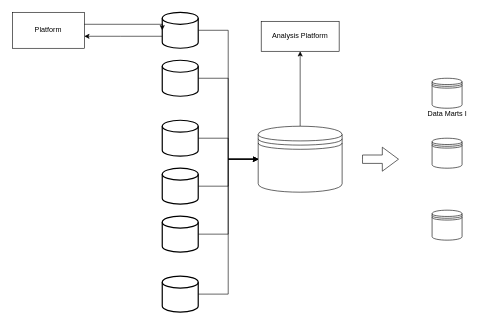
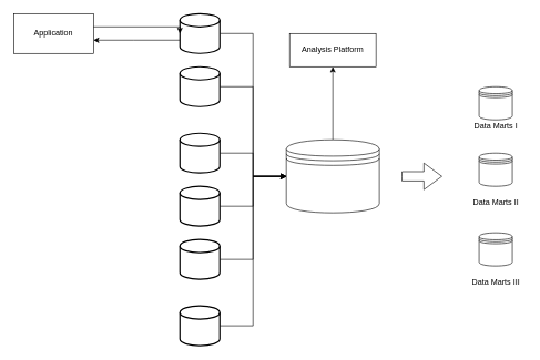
- <mxCell id="25" value="Platform " style="rounded=0;whiteSpace=wrap;html=1;" vertex="1" parent="1"><mxGeometry x="20" y="20" width="120" height="60" as="geometry" /></mxCell>
+ <mxCell id="25" value="Application " style="rounded=0;whiteSpace=wrap;html=1;" vertex="1" parent="1"><mxGeometry x="20" y="20" width="120" height="60" as="geometry" /></mxCell>
- <mxCell id="24" value="Analysis Platform" style="whiteSpace=wrap;html=1;" vertex="1" parent="1"><mxGeometry x="435" y="35" width="130" height="50" as="geometry" /></mxCell>
+ <mxCell id="24" value="Analysis Platform" style="whiteSpace=wrap;html=1;" vertex="1" parent="1"><mxGeometry x="435" y="50" width="130" height="50" as="geometry" /></mxCell>
+ <mxCell id="21" value="Data Marts II" style="text;html=1;align=center;verticalAlign=middle;resizable=0;points=[];autosize=1;strokeColor=none;fillColor=none;" vertex="1" parent="1"><mxGeometry x="700" y="290" width="90" height="30" as="geometry" /></mxCell>
+ <mxCell id="23" value="Data Marts III" style="text;html=1;align=center;verticalAlign=middle;resizable=0;points=[];autosize=1;strokeColor=none;fillColor=none;" vertex="1" parent="1"><mxGeometry x="700" y="410" width="90" height="30" as="geometry" /></mxCell>
